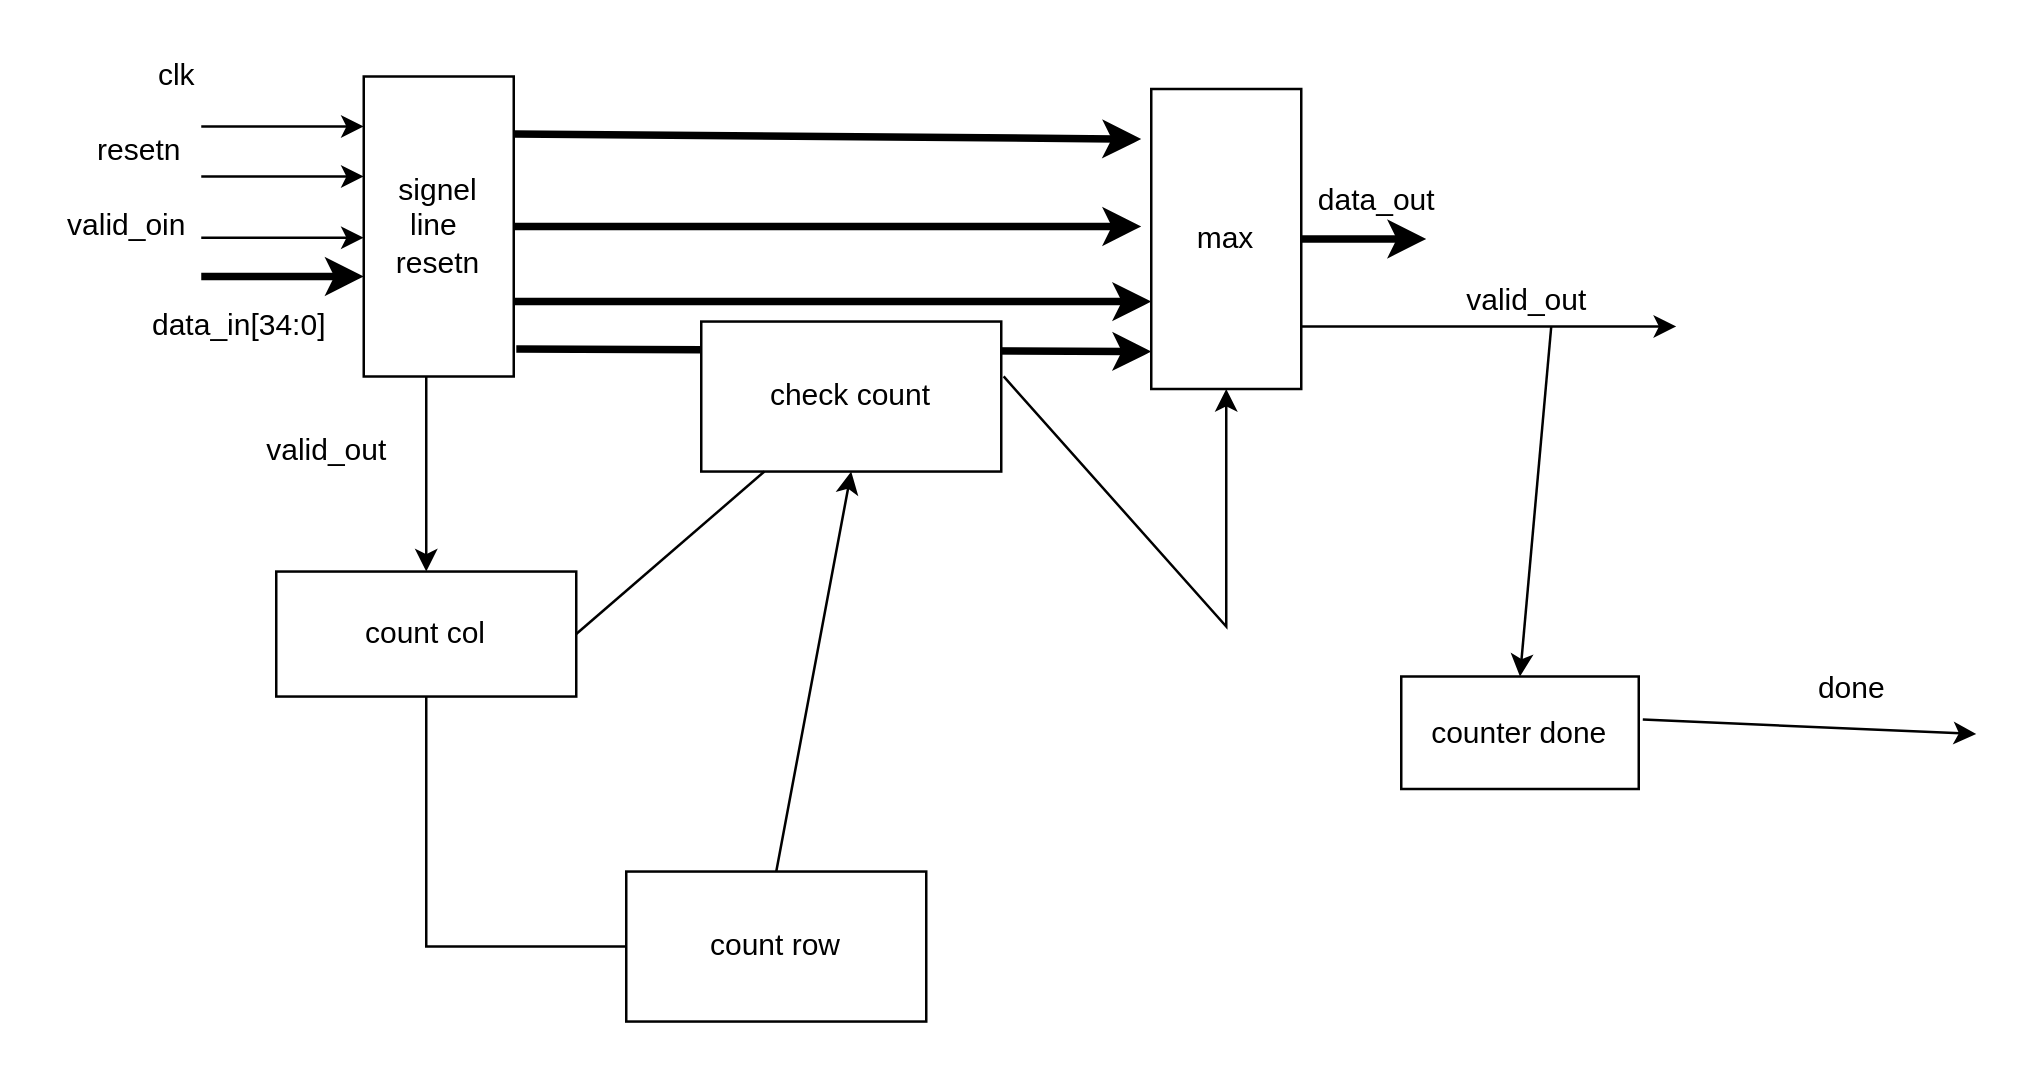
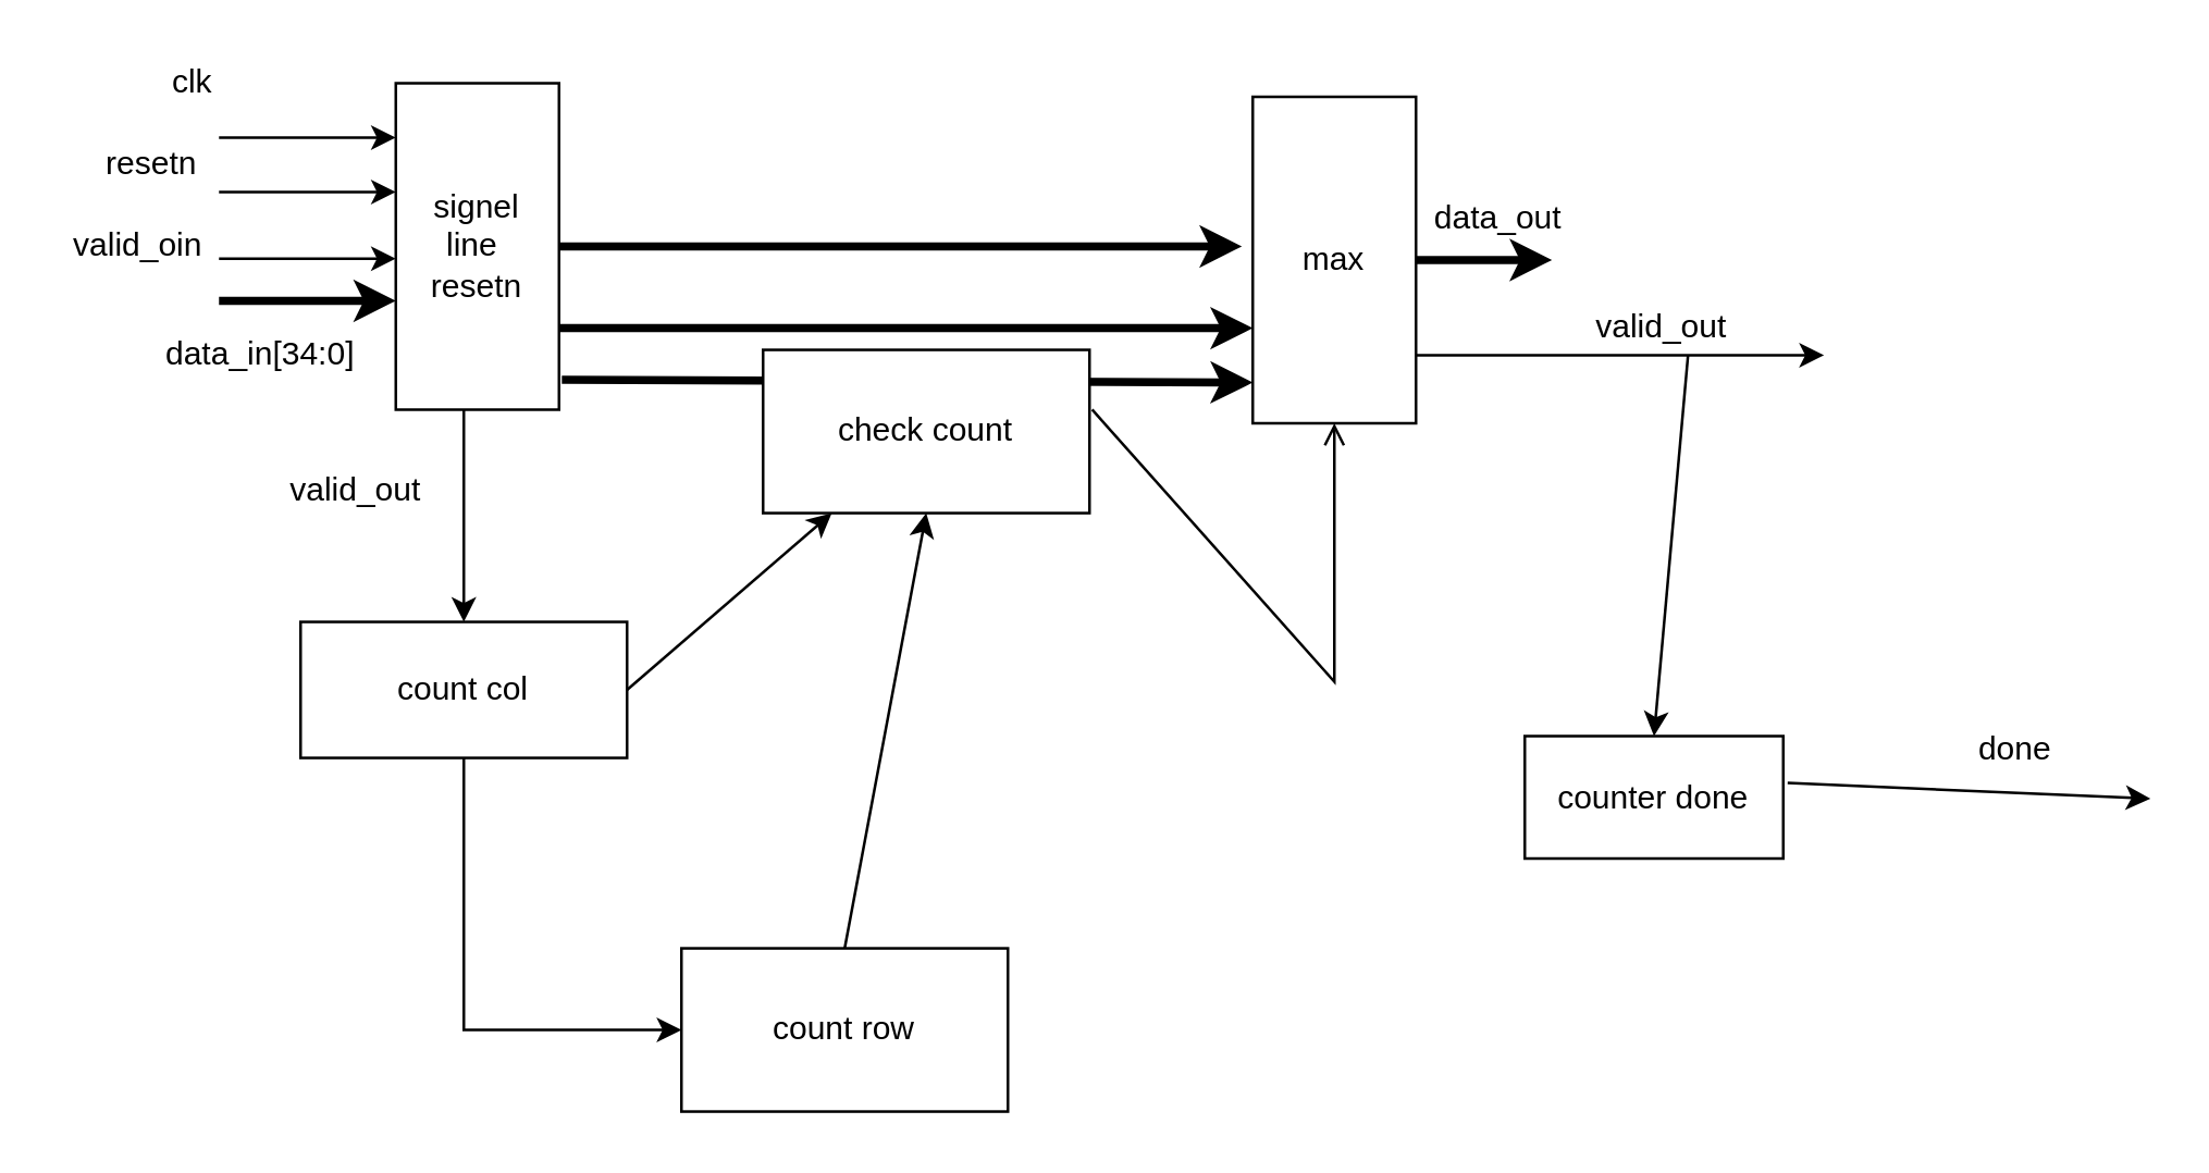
- <mxCell id="3" value="" style="endArrow=classic;html=1;rounded=0;entryX=0.167;entryY=1.067;entryDx=0;entryDy=0;entryPerimeter=0;exitX=0.192;exitY=0;exitDx=0;exitDy=0;exitPerimeter=0;strokeWidth=3;" parent="1" target="2" edge="1" source="23"><mxGeometry width="50" height="50" relative="1" as="geometry"><mxPoint x="410" y="55" as="sourcePoint" /><mxPoint x="110" y="260" as="targetPoint" /></mxGeometry></mxCell>
- <mxCell id="22" value="" style="endArrow=classic;html=1;rounded=0;entryX=1;entryY=0.5;entryDx=0;entryDy=0;exitX=1.008;exitY=0.366;exitDx=0;exitDy=0;exitPerimeter=0;" parent="1" target="2" edge="1" source="18"><mxGeometry width="50" height="50" relative="1" as="geometry"><mxPoint x="400" y="430" as="sourcePoint" /><mxPoint x="270" y="380" as="targetPoint" /><Array as="points"><mxPoint x="490" y="250" /></Array></mxGeometry></mxCell>
+ <mxCell id="22" value="" style="endArrow=open;html=1;rounded=0;entryX=1;entryY=0.5;entryDx=0;entryDy=0;exitX=1.008;exitY=0.366;exitDx=0;exitDy=0;exitPerimeter=0;" parent="1" target="2" edge="1" source="18"><mxGeometry width="50" height="50" relative="1" as="geometry"><mxPoint x="400" y="430" as="sourcePoint" /><mxPoint x="270" y="380" as="targetPoint" /><Array as="points"><mxPoint x="490" y="250" /></Array></mxGeometry></mxCell>
- <mxCell id="20" value="" style="endArrow=none;html=1;rounded=0;exitX=1;exitY=0.5;exitDx=0;exitDy=0;" parent="1" source="16" target="18" edge="1"><mxGeometry width="50" height="50" relative="1" as="geometry"><mxPoint x="300" y="238.02" as="sourcePoint" /><mxPoint x="350" y="188.02" as="targetPoint" /></mxGeometry></mxCell>
+ <mxCell id="20" value="" style="endArrow=classic;html=1;rounded=0;exitX=1;exitY=0.5;exitDx=0;exitDy=0;" parent="1" source="16" target="18" edge="1"><mxGeometry width="50" height="50" relative="1" as="geometry"><mxPoint x="300" y="238.02" as="sourcePoint" /><mxPoint x="350" y="188.02" as="targetPoint" /></mxGeometry></mxCell>
- <mxCell id="19" value="" style="endArrow=none;html=1;rounded=0;exitX=0.5;exitY=1;exitDx=0;exitDy=0;entryX=0;entryY=0.5;entryDx=0;entryDy=0;" parent="1" source="16" target="17" edge="1"><mxGeometry width="50" height="50" relative="1" as="geometry"><mxPoint x="300" y="238.02" as="sourcePoint" /><mxPoint x="350" y="188.02" as="targetPoint" /><Array as="points"><mxPoint x="170" y="378.02" /></Array></mxGeometry></mxCell>
+ <mxCell id="19" value="" style="endArrow=classic;html=1;rounded=0;exitX=0.5;exitY=1;exitDx=0;exitDy=0;entryX=0;entryY=0.5;entryDx=0;entryDy=0;" parent="1" source="16" target="17" edge="1"><mxGeometry width="50" height="50" relative="1" as="geometry"><mxPoint x="300" y="238.02" as="sourcePoint" /><mxPoint x="350" y="188.02" as="targetPoint" /><Array as="points"><mxPoint x="170" y="378.02" /></Array></mxGeometry></mxCell>
